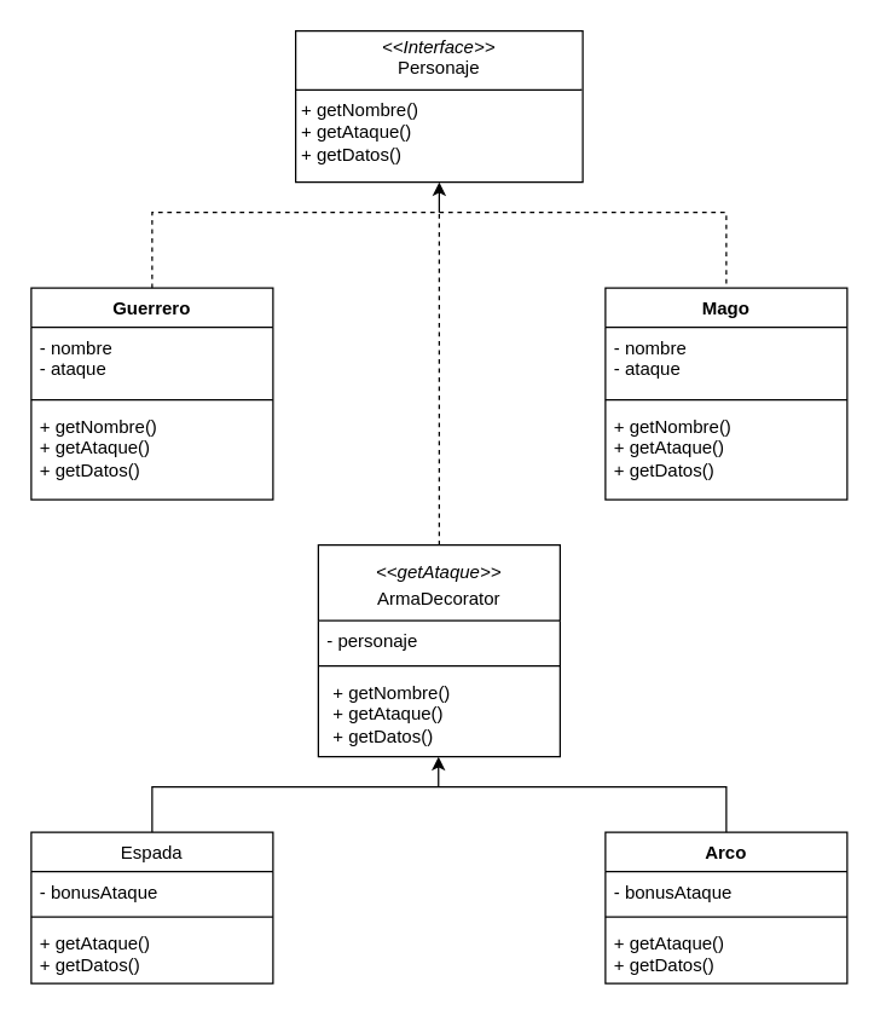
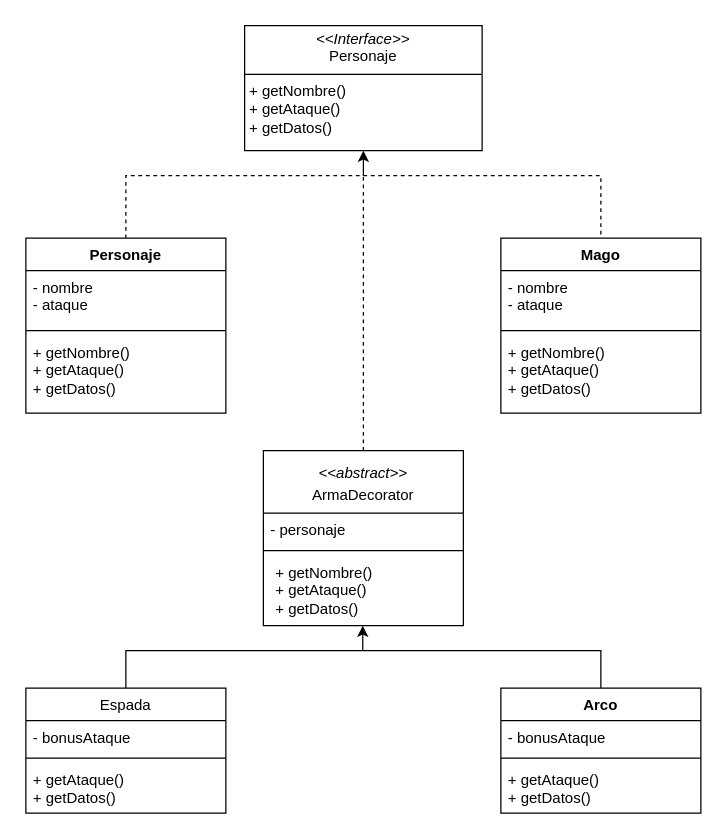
- <mxCell id="8" value="Guerrero" style="swimlane;fontStyle=1;align=center;verticalAlign=top;childLayout=stackLayout;horizontal=1;startSize=26;horizontalStack=0;resizeParent=1;resizeParentMax=0;resizeLast=0;collapsible=1;marginBottom=0;whiteSpace=wrap;html=1;" vertex="1" parent="1"><mxGeometry x="20" y="190" width="160" height="140" as="geometry" /></mxCell>
+ <mxCell id="8" value="Personaje" style="swimlane;fontStyle=1;align=center;verticalAlign=top;childLayout=stackLayout;horizontal=1;startSize=26;horizontalStack=0;resizeParent=1;resizeParentMax=0;resizeLast=0;collapsible=1;marginBottom=0;whiteSpace=wrap;html=1;" vertex="1" parent="1"><mxGeometry x="20" y="190" width="160" height="140" as="geometry" /></mxCell>
- <mxCell id="16" value="&lt;p style=&quot;font-weight: 400; margin: 4px 0px 0px;&quot;&gt;&lt;i&gt;&amp;lt;&amp;lt;getAtaque&amp;gt;&amp;gt;&lt;/i&gt;&lt;/p&gt;&lt;p style=&quot;font-weight: 400; margin: 4px 0px 0px;&quot;&gt;ArmaDecorator&lt;/p&gt;&lt;div&gt;&lt;br&gt;&lt;/div&gt;" style="swimlane;fontStyle=1;align=center;verticalAlign=top;childLayout=stackLayout;horizontal=1;startSize=50;horizontalStack=0;resizeParent=1;resizeParentMax=0;resizeLast=0;collapsible=1;marginBottom=0;whiteSpace=wrap;html=1;" vertex="1" parent="1"><mxGeometry x="210" y="360" width="160" height="140" as="geometry" /></mxCell>
+ <mxCell id="16" value="&lt;p style=&quot;font-weight: 400; margin: 4px 0px 0px;&quot;&gt;&lt;i&gt;&amp;lt;&amp;lt;abstract&amp;gt;&amp;gt;&lt;/i&gt;&lt;/p&gt;&lt;p style=&quot;font-weight: 400; margin: 4px 0px 0px;&quot;&gt;ArmaDecorator&lt;/p&gt;&lt;div&gt;&lt;br&gt;&lt;/div&gt;" style="swimlane;fontStyle=1;align=center;verticalAlign=top;childLayout=stackLayout;horizontal=1;startSize=50;horizontalStack=0;resizeParent=1;resizeParentMax=0;resizeLast=0;collapsible=1;marginBottom=0;whiteSpace=wrap;html=1;" vertex="1" parent="1"><mxGeometry x="210" y="360" width="160" height="140" as="geometry" /></mxCell>
